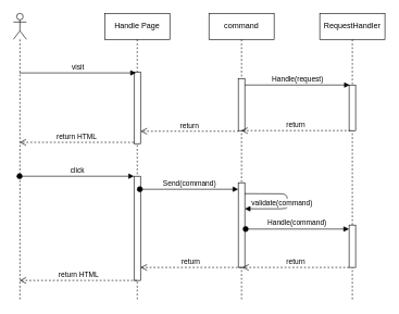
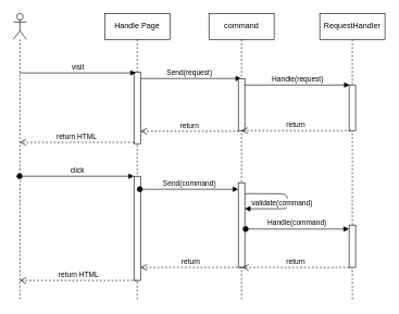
+ <mxCell id="4" value="Send(request)" style="html=1;verticalAlign=bottom;endArrow=block;" edge="1" parent="1" source="2" target="6"><mxGeometry width="80" relative="1" as="geometry"><mxPoint x="550" y="270" as="sourcePoint" /><mxPoint x="370" y="110" as="targetPoint" /><Array as="points"><mxPoint x="330" y="120" /></Array></mxGeometry></mxCell>
